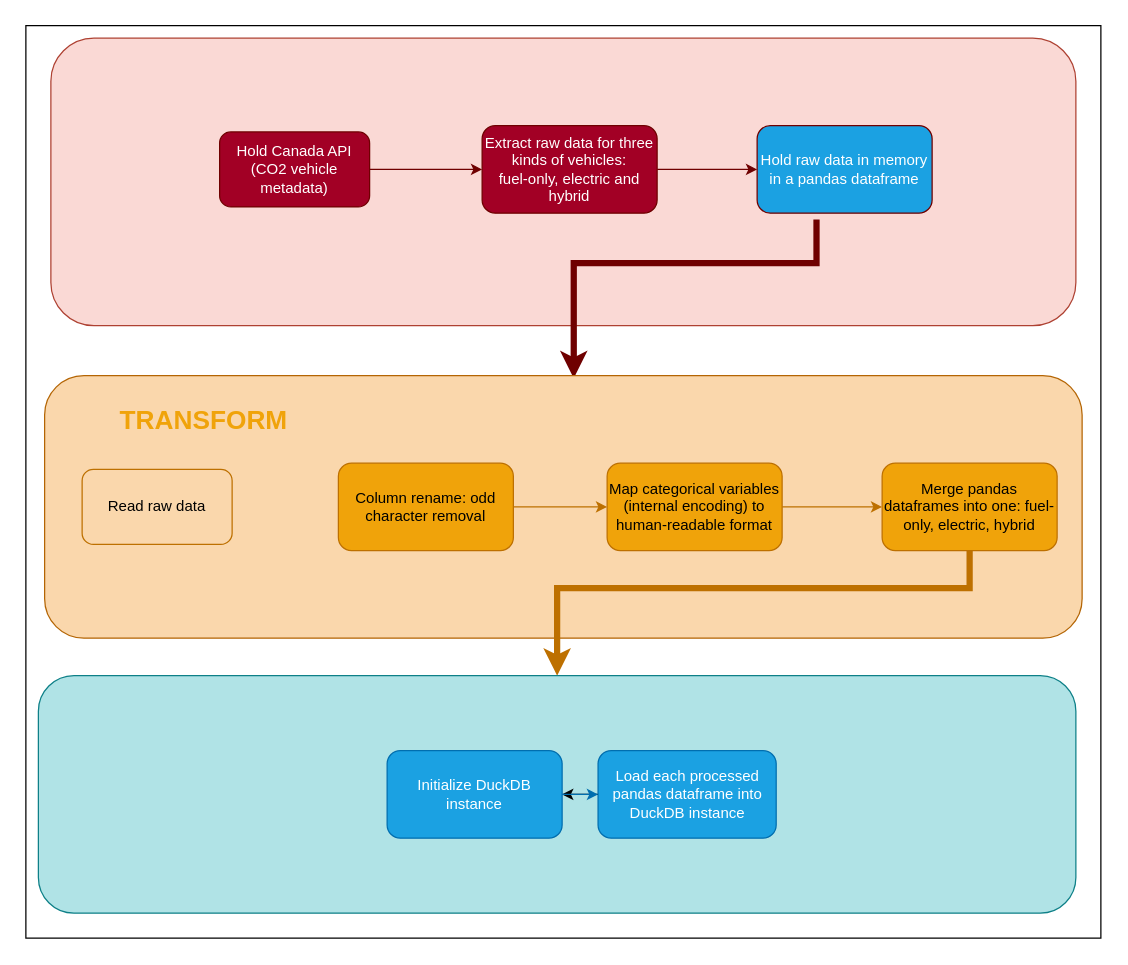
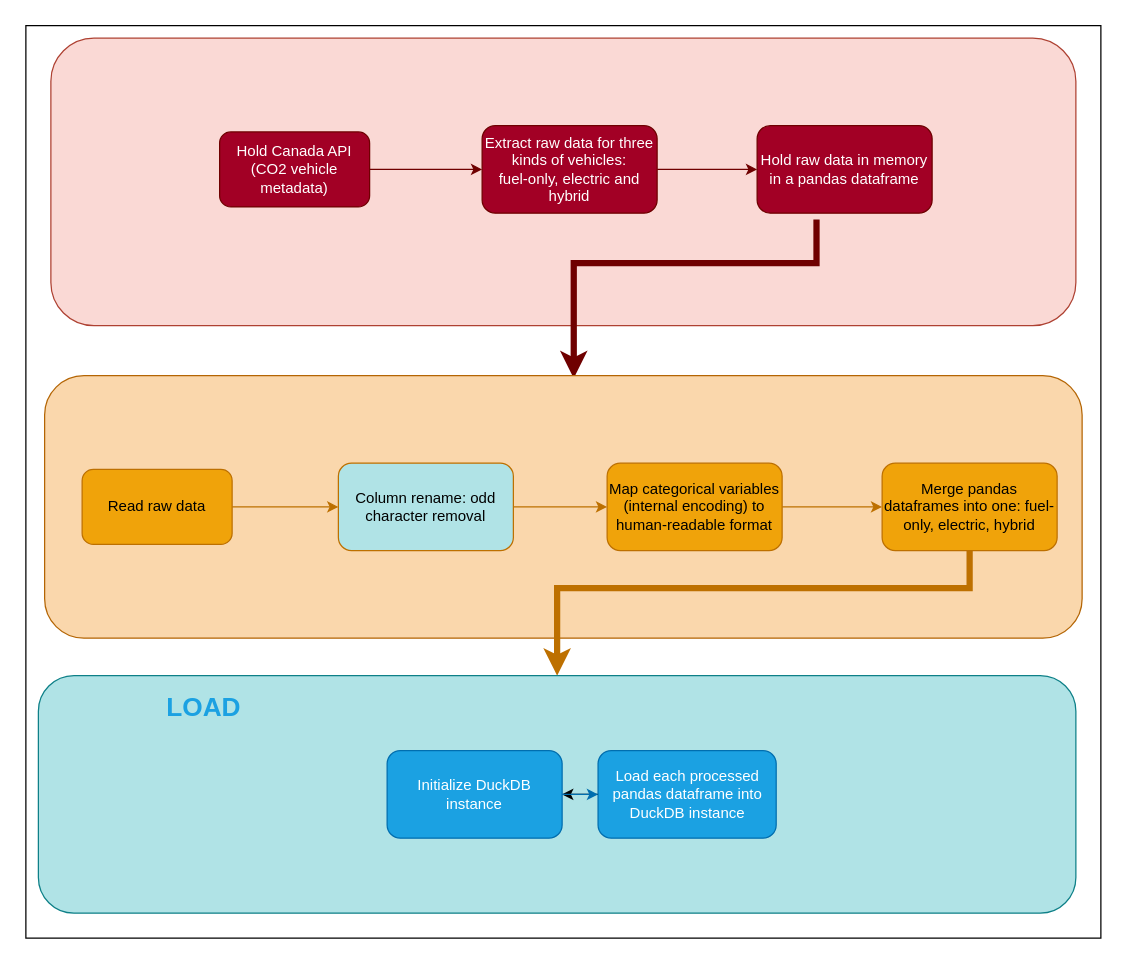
- <mxCell id="9" value="Hold raw data in memory in a pandas dataframe" style="rounded=1;whiteSpace=wrap;html=1;fillColor=#1ba1e2;fontColor=#ffffff;strokeColor=#6F0000;" parent="1" vertex="1"><mxGeometry x="605" y="100" width="140" height="70" as="geometry" /></mxCell>
+ <mxCell id="9" value="Hold raw data in memory in a pandas dataframe" style="rounded=1;whiteSpace=wrap;html=1;fillColor=#a20025;fontColor=#ffffff;strokeColor=#6F0000;" parent="1" vertex="1"><mxGeometry x="605" y="100" width="140" height="70" as="geometry" /></mxCell>
- <mxCell id="24" value="&lt;font color=&quot;#f0a30a&quot; style=&quot;font-size: 21px;&quot;&gt;&lt;b style=&quot;&quot;&gt;TRANSFORM&lt;/b&gt;&lt;/font&gt;" style="text;html=1;strokeColor=none;fillColor=none;align=center;verticalAlign=middle;whiteSpace=wrap;rounded=0;" parent="1" vertex="1"><mxGeometry x="50" y="320" width="225" height="30" as="geometry" /></mxCell>
- <mxCell id="12" value="Read raw data" style="rounded=1;whiteSpace=wrap;html=1;fillColor=#fad7ac;fontColor=#000000;strokeColor=#BD7000;" parent="1" vertex="1"><mxGeometry x="65" y="375" width="120" height="60" as="geometry" /></mxCell>
+ <mxCell id="12" value="Read raw data" style="rounded=1;whiteSpace=wrap;html=1;fillColor=#f0a30a;fontColor=#000000;strokeColor=#BD7000;" parent="1" vertex="1"><mxGeometry x="65" y="375" width="120" height="60" as="geometry" /></mxCell>
+ <mxCell id="11" value="" style="edgeStyle=orthogonalEdgeStyle;rounded=0;orthogonalLoop=1;jettySize=auto;html=1;fillColor=#f0a30a;strokeColor=#BD7000;" parent="1" source="12" target="14" edge="1"><mxGeometry relative="1" as="geometry" /></mxCell>
- <mxCell id="14" value="Column rename: odd character removal" style="rounded=1;whiteSpace=wrap;html=1;fillColor=#F0A30A;fontColor=#000000;strokeColor=#BD7000;" parent="1" vertex="1"><mxGeometry x="270" y="370" width="140" height="70" as="geometry" /></mxCell>
+ <mxCell id="14" value="Column rename: odd character removal" style="rounded=1;whiteSpace=wrap;html=1;fillColor=#b0e3e6;fontColor=#000000;strokeColor=#BD7000;" parent="1" vertex="1"><mxGeometry x="270" y="370" width="140" height="70" as="geometry" /></mxCell>
+ <mxCell id="25" value="&lt;font color=&quot;#1ba1e2&quot; style=&quot;font-size: 21px;&quot;&gt;&lt;b style=&quot;&quot;&gt;LOAD&lt;/b&gt;&lt;/font&gt;" style="text;html=1;strokeColor=none;fillColor=none;align=center;verticalAlign=middle;whiteSpace=wrap;rounded=0;" parent="1" vertex="1"><mxGeometry x="50" y="550" width="225" height="30" as="geometry" /></mxCell>
